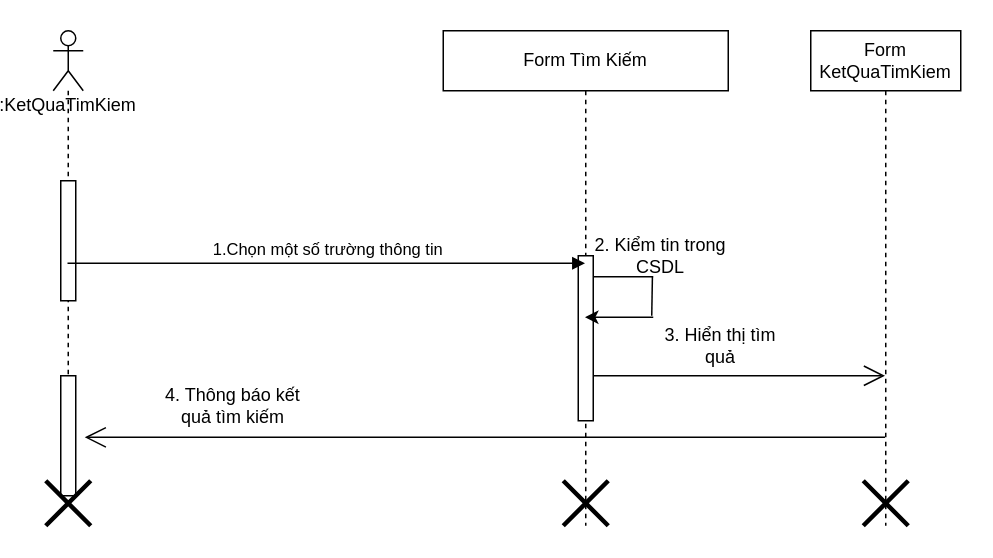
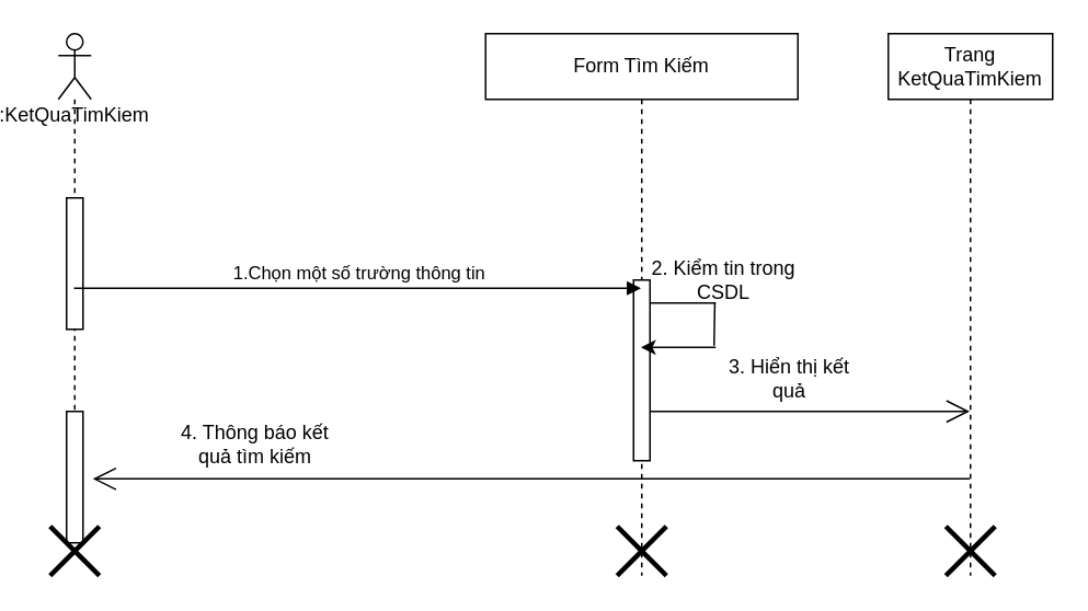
- <mxCell id="12" value="Form KetQuaTimKiem" style="shape=umlLifeline;perimeter=lifelinePerimeter;whiteSpace=wrap;html=1;container=1;collapsible=0;recursiveResize=0;outlineConnect=0;" parent="1" vertex="1"><mxGeometry x="530" y="20" width="100" height="330" as="geometry" /></mxCell>
+ <mxCell id="12" value="Trang KetQuaTimKiem" style="shape=umlLifeline;perimeter=lifelinePerimeter;whiteSpace=wrap;html=1;container=1;collapsible=0;recursiveResize=0;outlineConnect=0;" parent="1" vertex="1"><mxGeometry x="530" y="20" width="100" height="330" as="geometry" /></mxCell>
- <mxCell id="18" value="3. Hiển thị tìm quả" style="text;html=1;strokeColor=none;fillColor=none;align=center;verticalAlign=middle;whiteSpace=wrap;rounded=0;" parent="1" vertex="1"><mxGeometry x="425" y="220" width="90" height="20" as="geometry" /></mxCell>
+ <mxCell id="18" value="3. Hiển thị kết quả" style="text;html=1;strokeColor=none;fillColor=none;align=center;verticalAlign=middle;whiteSpace=wrap;rounded=0;" parent="1" vertex="1"><mxGeometry x="425" y="220" width="90" height="20" as="geometry" /></mxCell>
